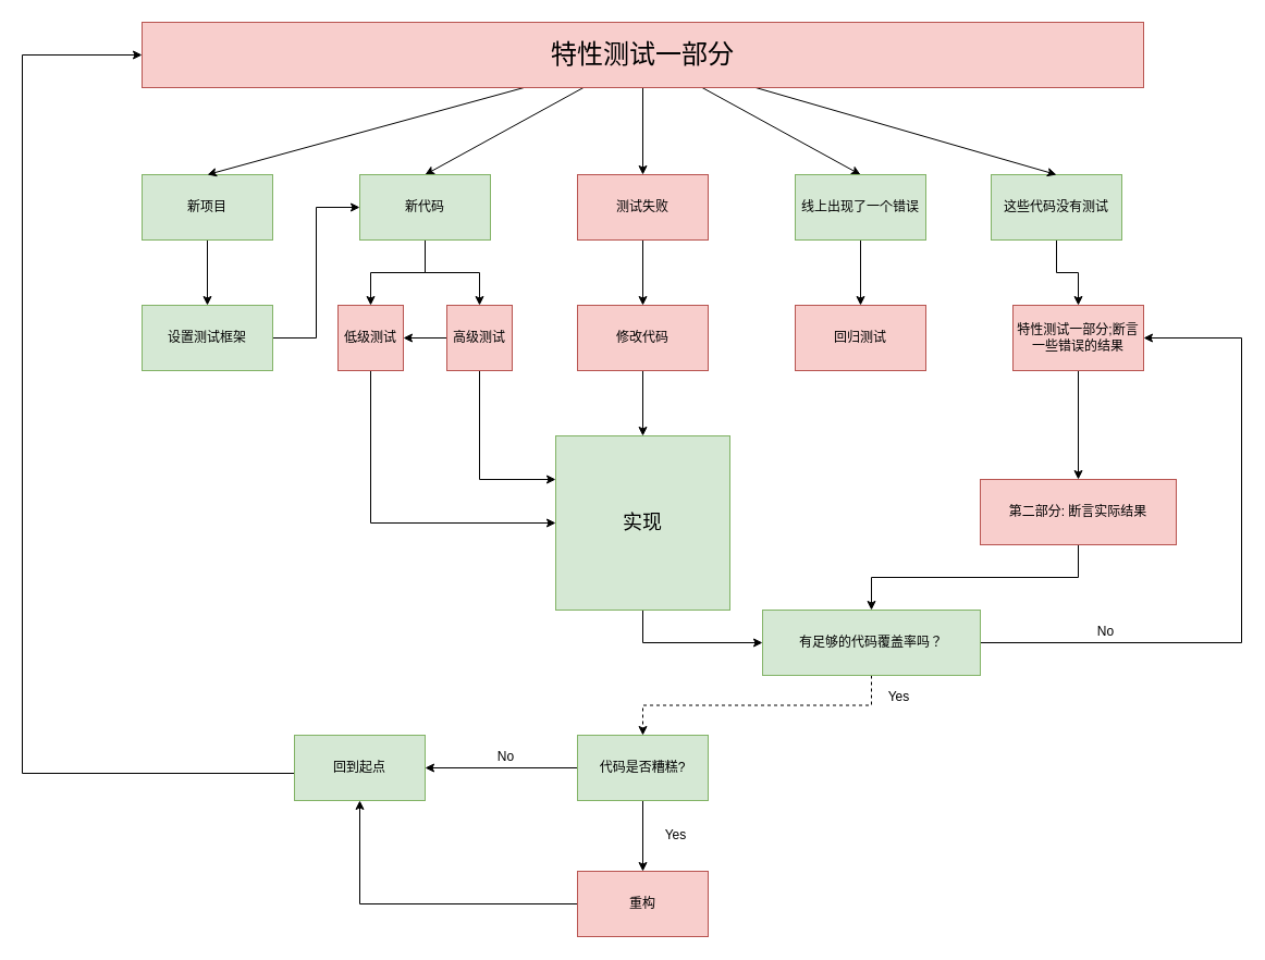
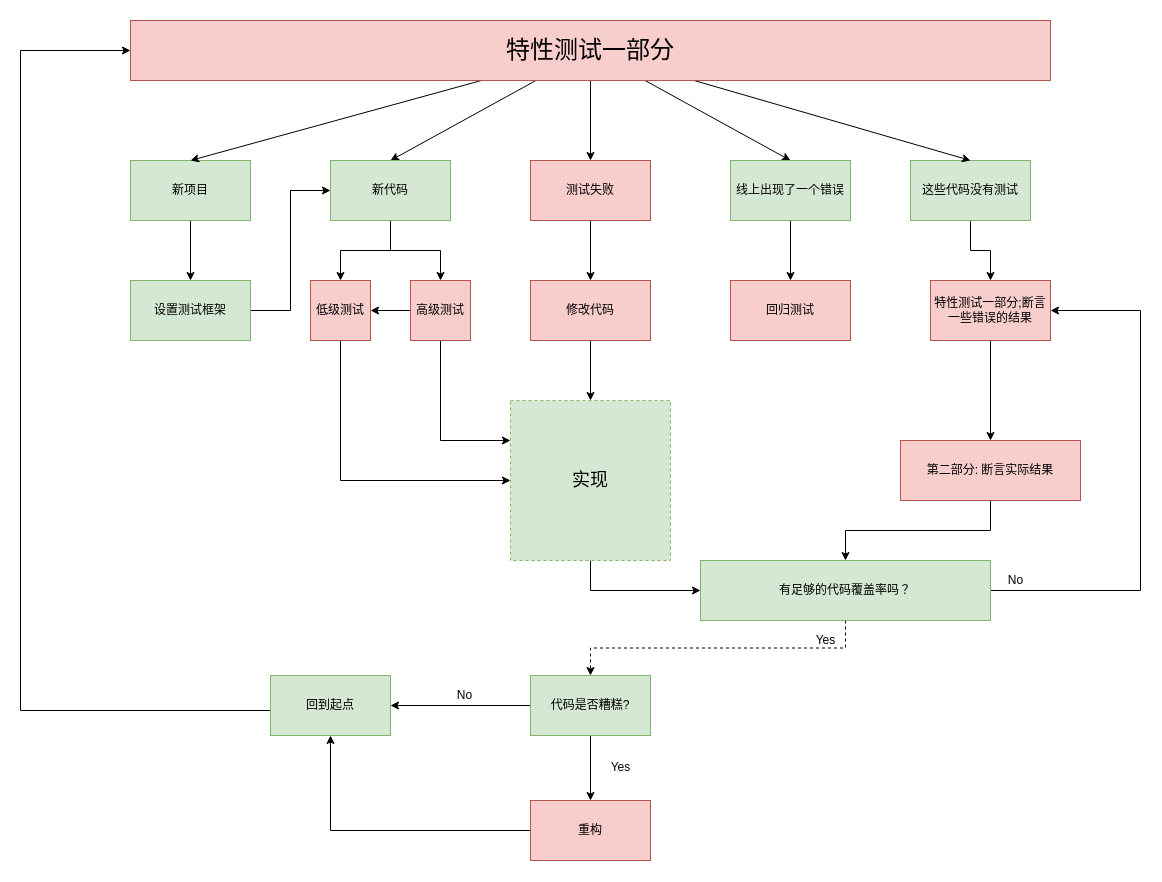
- <mxCell id="26" value="&lt;font style=&quot;font-size: 18px&quot;&gt;实现&lt;/font&gt;" style="whiteSpace=wrap;html=1;aspect=fixed;fillColor=#d5e8d4;strokeColor=#82b366;" vertex="1" parent="1"><mxGeometry x="510" y="400" width="160" height="160" as="geometry" /></mxCell>
+ <mxCell id="26" value="&lt;font style=&quot;font-size: 18px&quot;&gt;实现&lt;/font&gt;" style="whiteSpace=wrap;html=1;aspect=fixed;fillColor=#d5e8d4;strokeColor=#82b366;dashed=1;" vertex="1" parent="1"><mxGeometry x="510" y="400" width="160" height="160" as="geometry" /></mxCell>
- <mxCell id="29" value="有足够的代码覆盖率吗？" style="rounded=0;whiteSpace=wrap;html=1;fillColor=#d5e8d4;strokeColor=#82b366;" vertex="1" parent="1"><mxGeometry x="700" y="560" width="200" height="60" as="geometry" /></mxCell>
+ <mxCell id="29" value="有足够的代码覆盖率吗？" style="rounded=0;whiteSpace=wrap;html=1;fillColor=#d5e8d4;strokeColor=#82b366;" vertex="1" parent="1"><mxGeometry x="700" y="560" width="290" height="60" as="geometry" /></mxCell>
